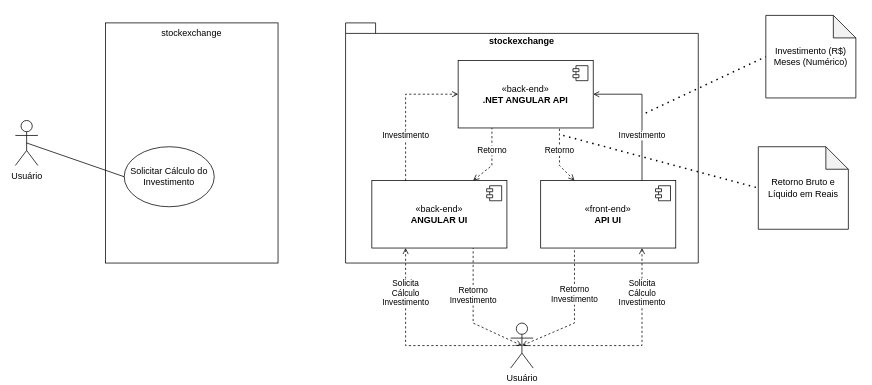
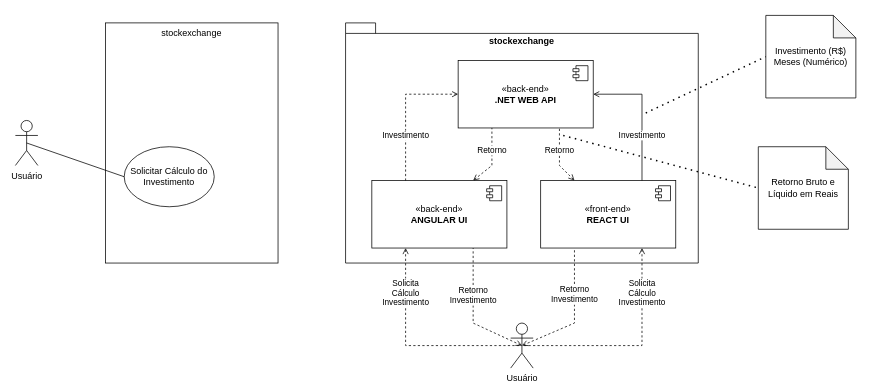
- <mxCell id="7" value="«back-end»&lt;br&gt;&lt;b&gt;.NET ANGULAR API&lt;/b&gt;" style="html=1;dropTarget=0;whiteSpace=wrap;" parent="1" vertex="1"><mxGeometry x="610" y="80" width="180" height="90" as="geometry" /></mxCell>
+ <mxCell id="7" value="«back-end»&lt;br&gt;&lt;b&gt;.NET WEB API&lt;/b&gt;" style="html=1;dropTarget=0;whiteSpace=wrap;" parent="1" vertex="1"><mxGeometry x="610" y="80" width="180" height="90" as="geometry" /></mxCell>
- <mxCell id="13" value="«front-end»&lt;br&gt;&lt;b&gt;API UI&lt;/b&gt;" style="html=1;dropTarget=0;whiteSpace=wrap;" vertex="1" parent="1"><mxGeometry x="720" y="240" width="180" height="90" as="geometry" /></mxCell>
+ <mxCell id="13" value="«front-end»&lt;br&gt;&lt;b&gt;REACT UI&lt;/b&gt;" style="html=1;dropTarget=0;whiteSpace=wrap;" vertex="1" parent="1"><mxGeometry x="720" y="240" width="180" height="90" as="geometry" /></mxCell>
